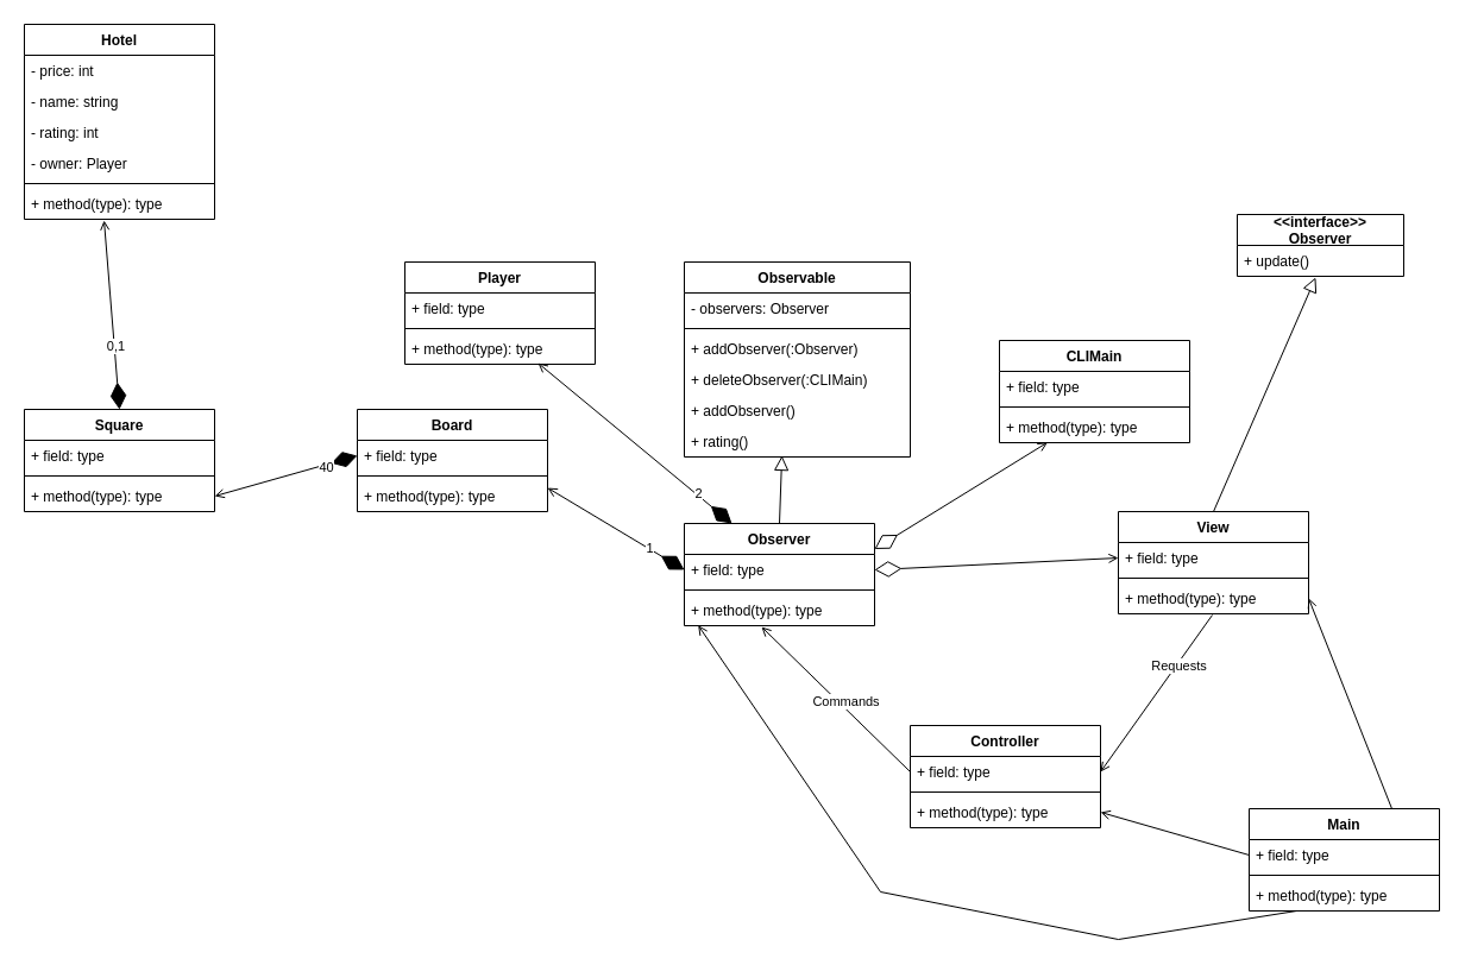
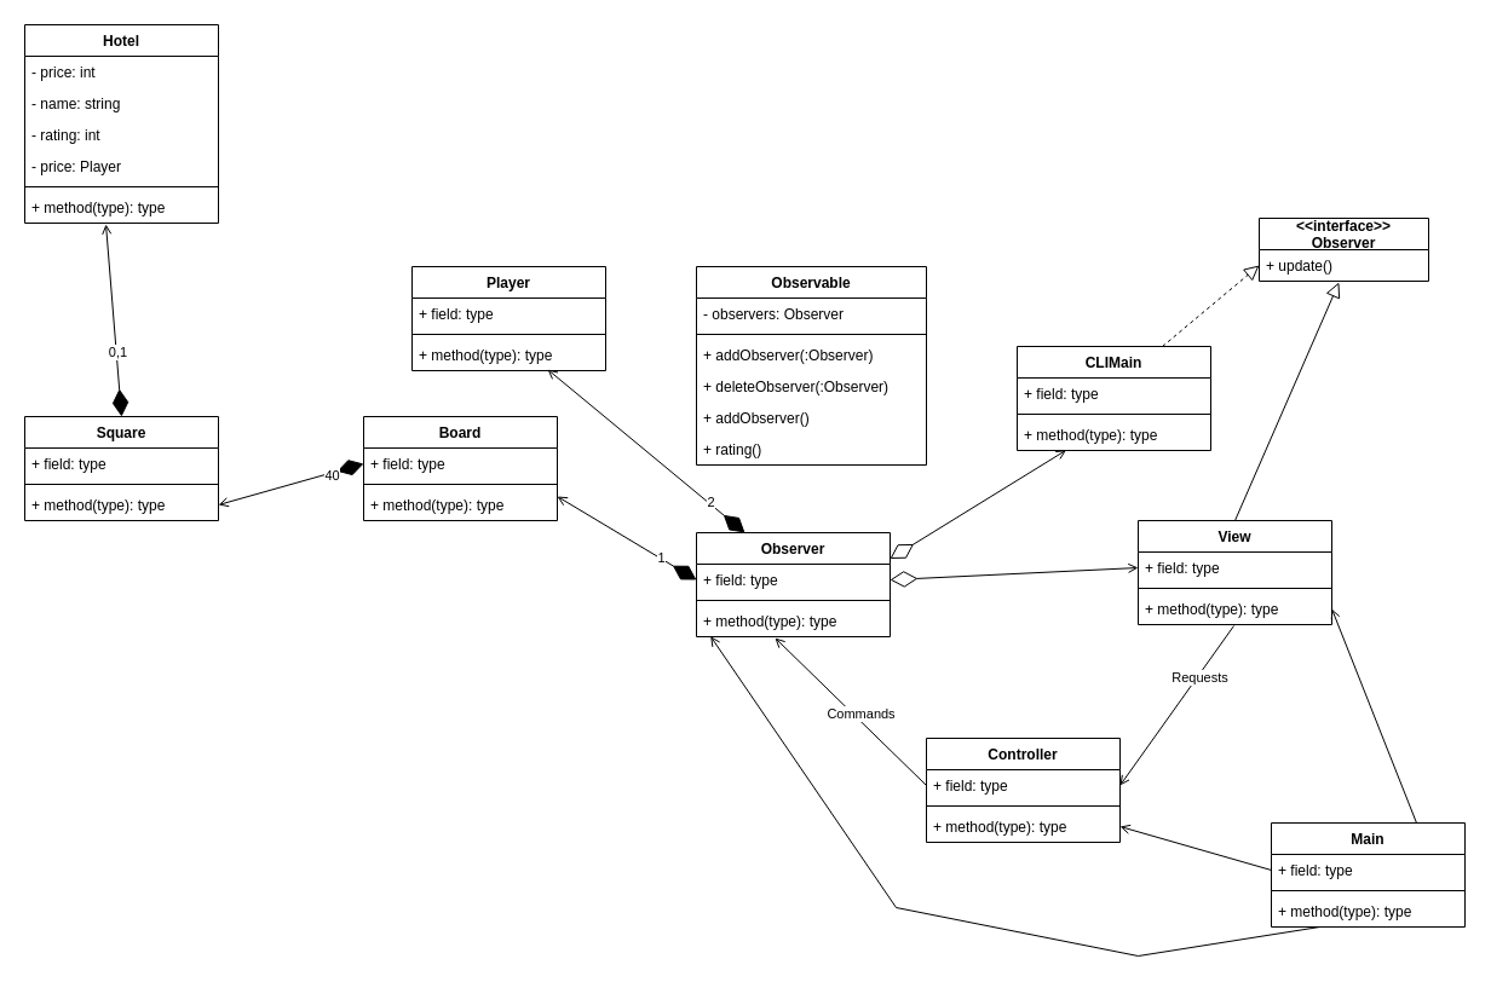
- <mxCell id="41" value="- owner: Player" style="text;strokeColor=none;fillColor=none;align=left;verticalAlign=top;spacingLeft=4;spacingRight=4;overflow=hidden;rotatable=0;points=[[0,0.5],[1,0.5]];portConstraint=eastwest;whiteSpace=wrap;html=1;" vertex="1" parent="37"><mxGeometry y="104" width="160" height="26" as="geometry" /></mxCell>
+ <mxCell id="41" value="- price: Player" style="text;strokeColor=none;fillColor=none;align=left;verticalAlign=top;spacingLeft=4;spacingRight=4;overflow=hidden;rotatable=0;points=[[0,0.5],[1,0.5]];portConstraint=eastwest;whiteSpace=wrap;html=1;" vertex="1" parent="37"><mxGeometry y="104" width="160" height="26" as="geometry" /></mxCell>
+ <mxCell id="64" style="rounded=0;orthogonalLoop=1;jettySize=auto;html=1;exitX=0.75;exitY=0;exitDx=0;exitDy=0;entryX=0;entryY=0.5;entryDx=0;entryDy=0;endArrow=block;endFill=0;sourcePerimeterSpacing=-1;targetPerimeterSpacing=1;endSize=10;dashed=1;" edge="1" parent="1" source="65" target="27"><mxGeometry relative="1" as="geometry" /></mxCell>
- <mxCell id="23" value="+ deleteObserver(:CLIMain)" style="text;strokeColor=none;fillColor=none;align=left;verticalAlign=top;spacingLeft=4;spacingRight=4;overflow=hidden;rotatable=0;points=[[0,0.5],[1,0.5]];portConstraint=eastwest;" vertex="1" parent="19"><mxGeometry y="86" width="190" height="26" as="geometry" /></mxCell>
+ <mxCell id="23" value="+ deleteObserver(:Observer)" style="text;strokeColor=none;fillColor=none;align=left;verticalAlign=top;spacingLeft=4;spacingRight=4;overflow=hidden;rotatable=0;points=[[0,0.5],[1,0.5]];portConstraint=eastwest;" vertex="1" parent="19"><mxGeometry y="86" width="190" height="26" as="geometry" /></mxCell>
- <mxCell id="2" style="rounded=0;orthogonalLoop=1;jettySize=auto;html=1;exitX=0.5;exitY=0;exitDx=0;exitDy=0;entryX=0.432;entryY=0.962;entryDx=0;entryDy=0;entryPerimeter=0;endArrow=block;endFill=0;endSize=10;" edge="1" parent="1" source="6" target="25"><mxGeometry relative="1" as="geometry" /></mxCell>
